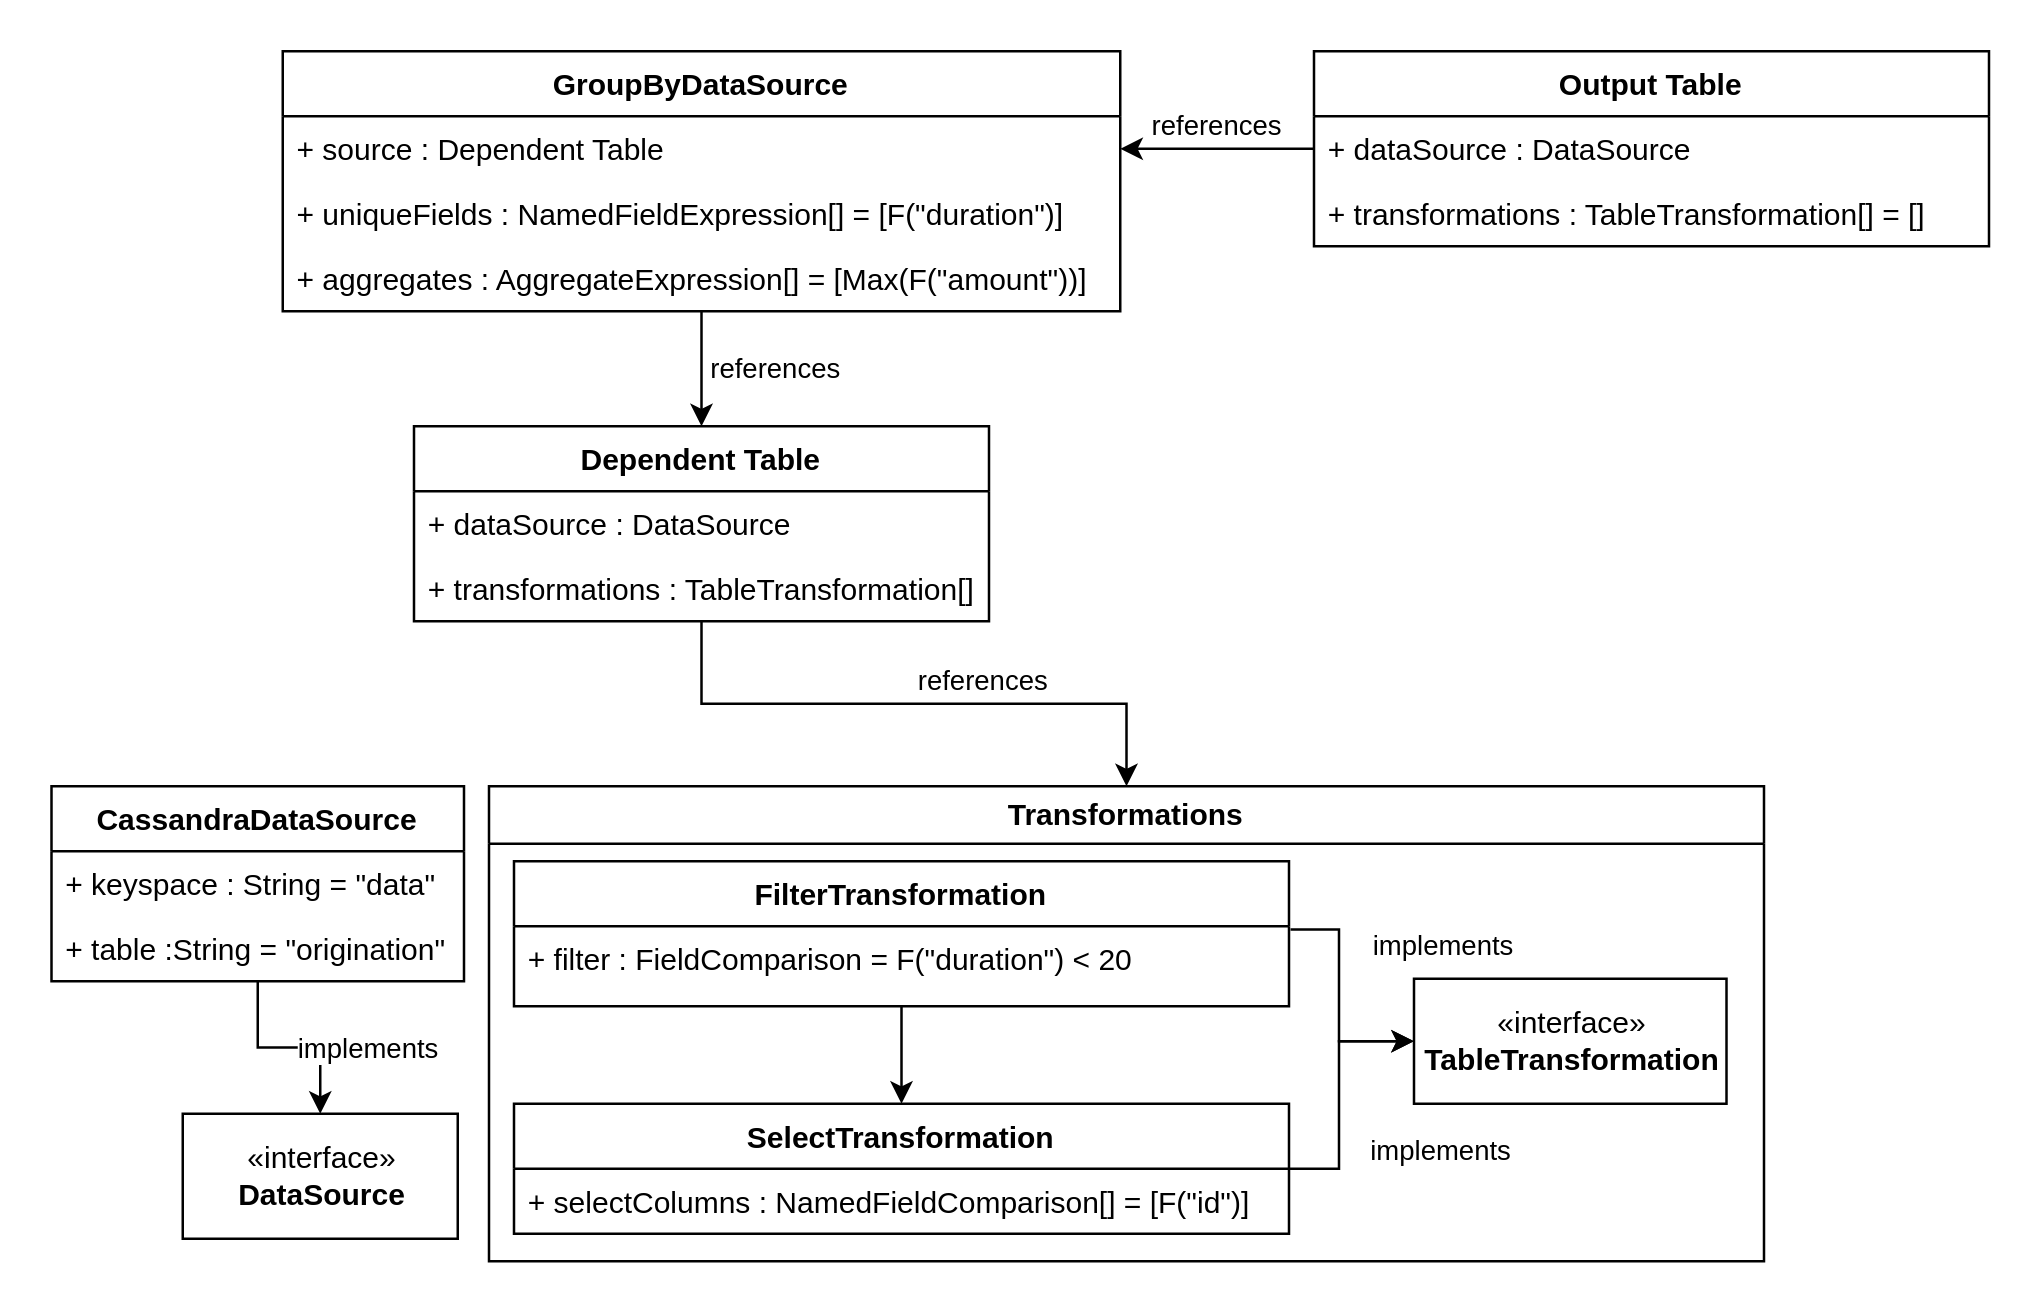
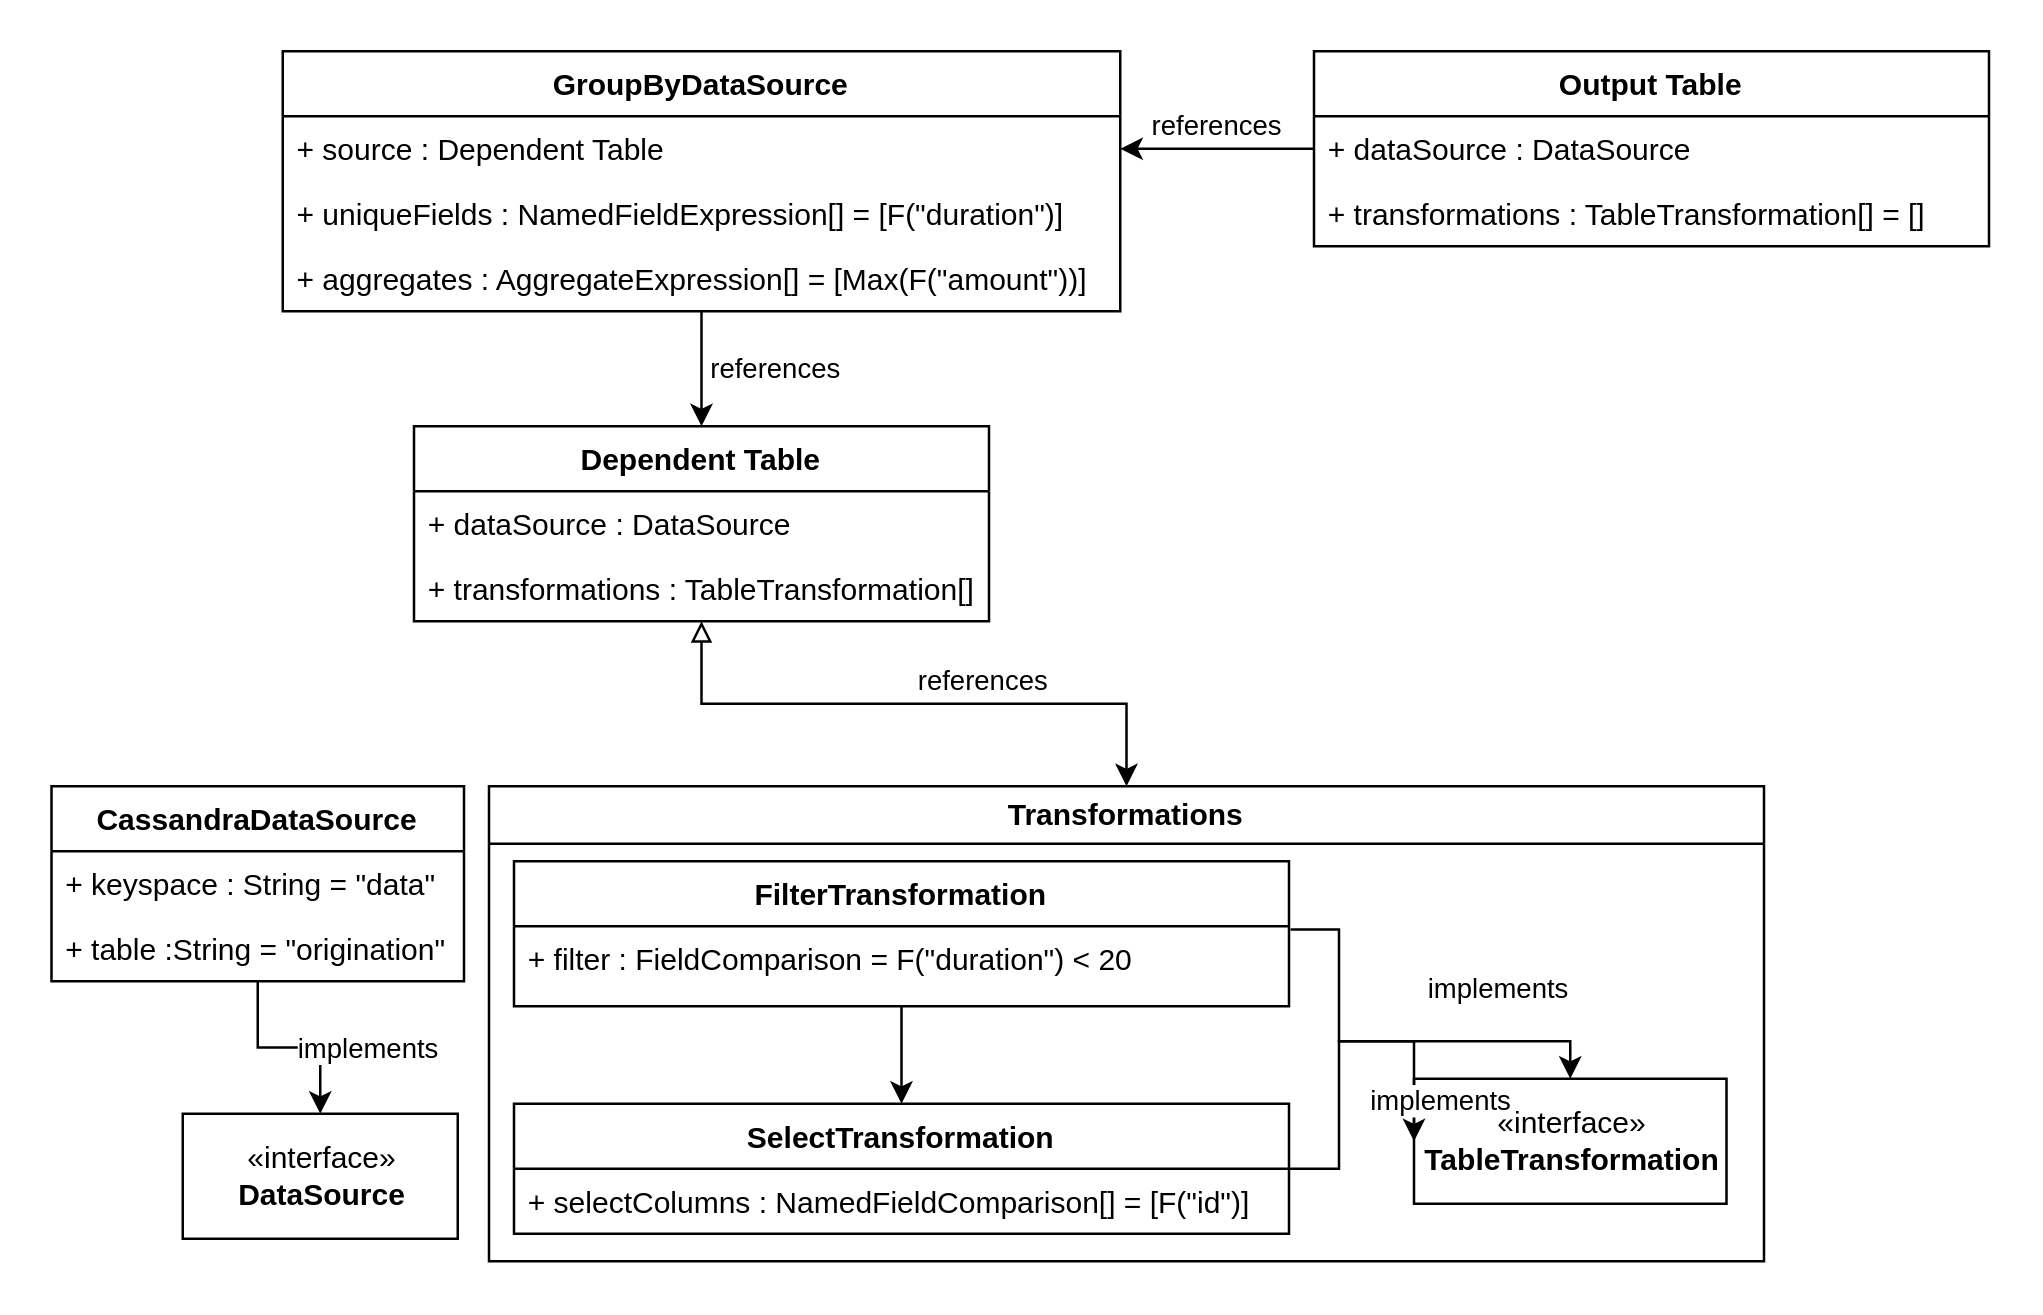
- <mxCell id="2" value="references" style="edgeStyle=orthogonalEdgeStyle;rounded=0;orthogonalLoop=1;jettySize=auto;html=1;exitX=0.5;exitY=0;exitDx=0;exitDy=0;labelPosition=right;verticalLabelPosition=top;align=left;verticalAlign=bottom;endArrow=none;endFill=0;startArrow=classic;startFill=1;" parent="1" source="3" target="17" edge="1"><mxGeometry relative="1" as="geometry" /></mxCell>
+ <mxCell id="2" value="references" style="edgeStyle=orthogonalEdgeStyle;rounded=0;orthogonalLoop=1;jettySize=auto;html=1;exitX=0.5;exitY=0;exitDx=0;exitDy=0;labelPosition=right;verticalLabelPosition=top;align=left;verticalAlign=bottom;endArrow=block;endFill=0;startArrow=classic;startFill=1;" parent="1" source="3" target="17" edge="1"><mxGeometry relative="1" as="geometry" /></mxCell>
- <mxCell id="4" value="«interface»&lt;br&gt;&lt;b&gt;TableTransformation&lt;/b&gt;" style="html=1;" parent="3" vertex="1"><mxGeometry x="370" y="77" width="125" height="50" as="geometry" /></mxCell>
+ <mxCell id="4" value="«interface»&lt;br&gt;&lt;b&gt;TableTransformation&lt;/b&gt;" style="html=1;" parent="3" vertex="1"><mxGeometry x="370" y="117" width="125" height="50" as="geometry" /></mxCell>
